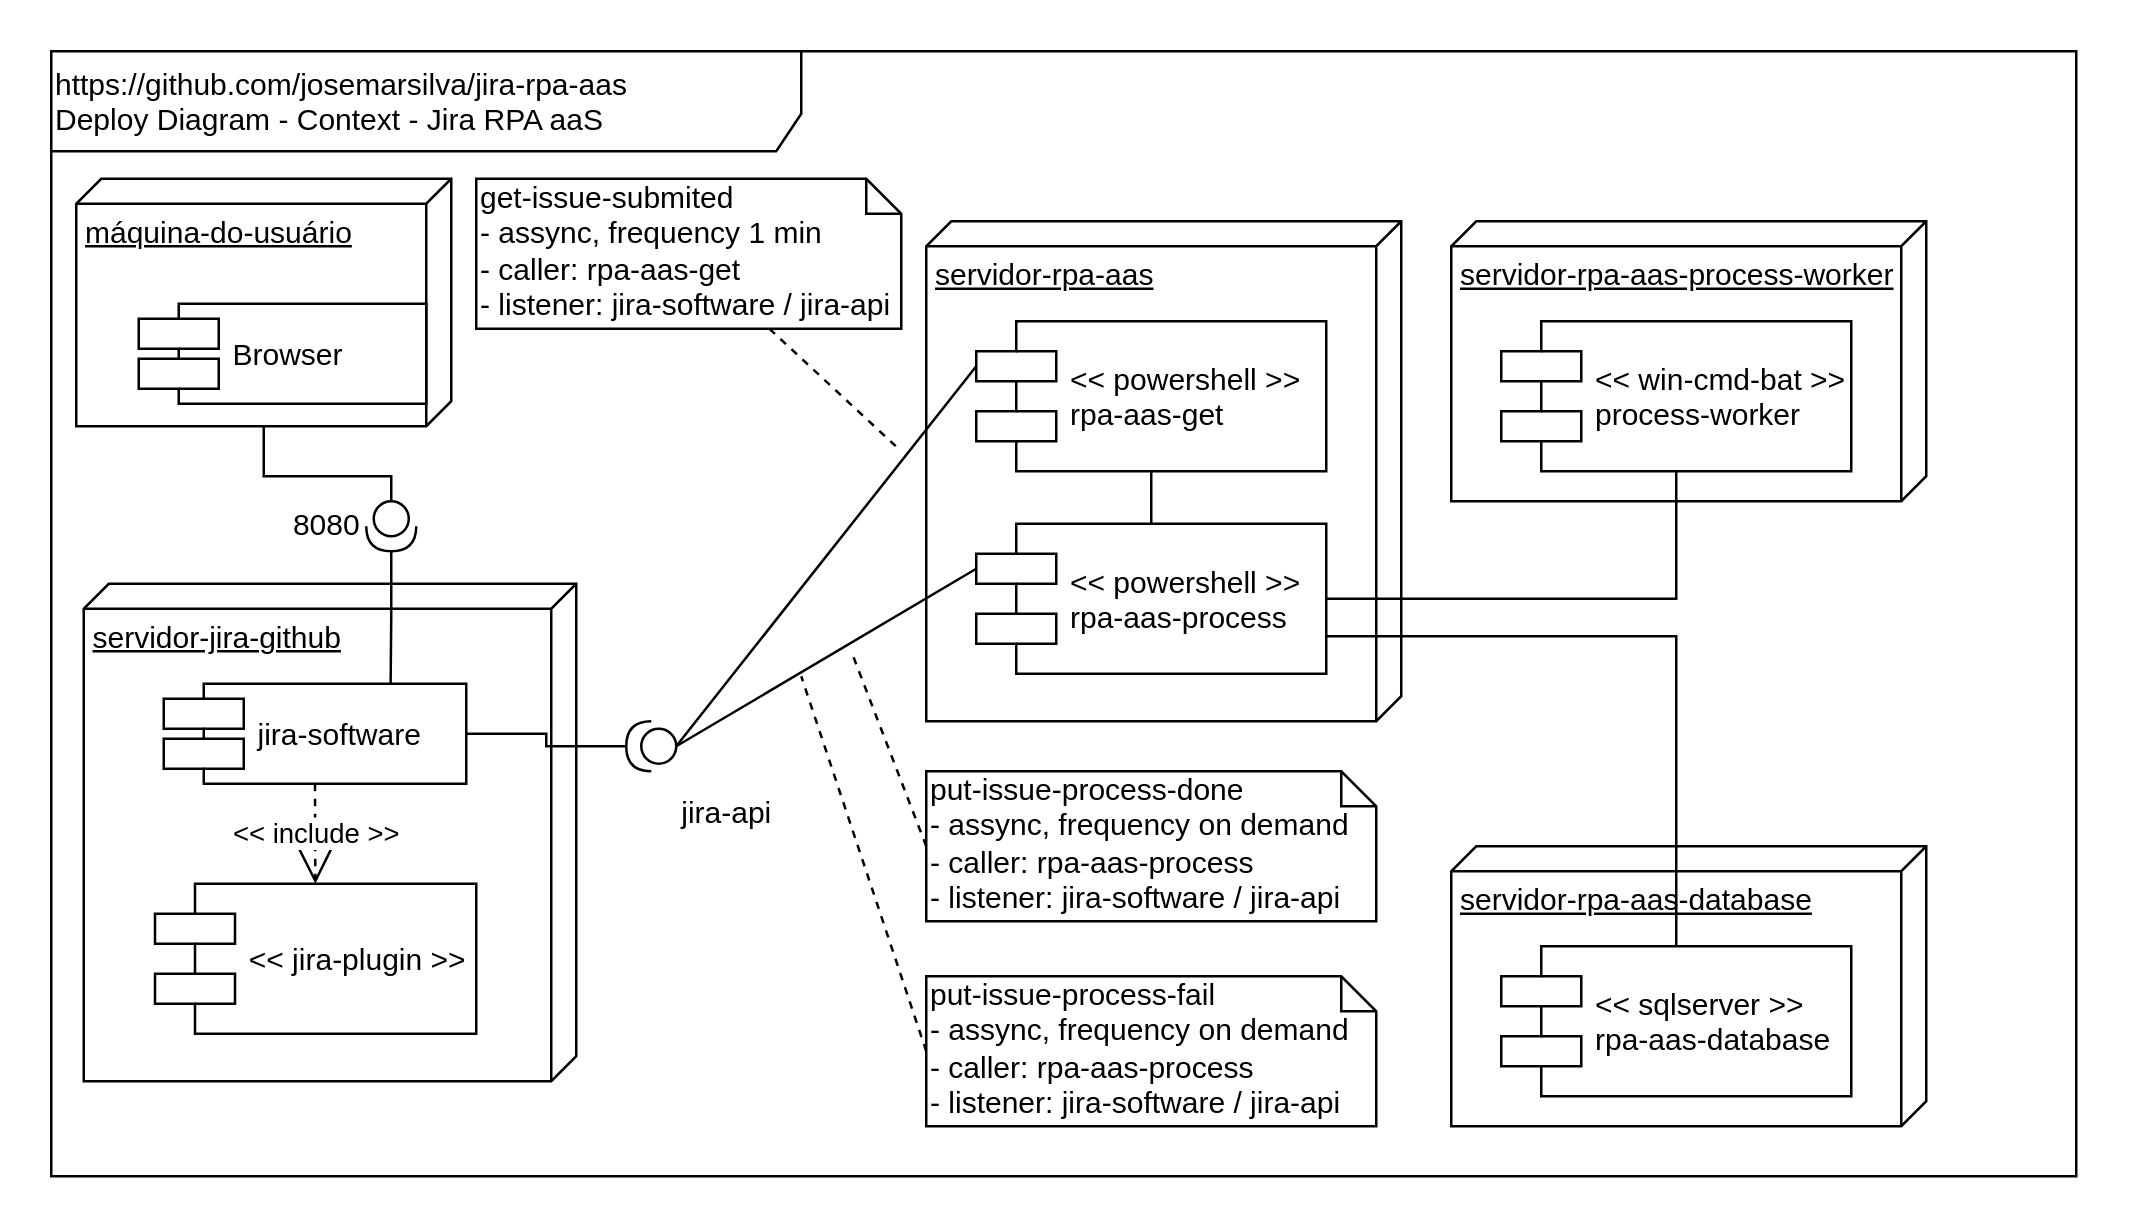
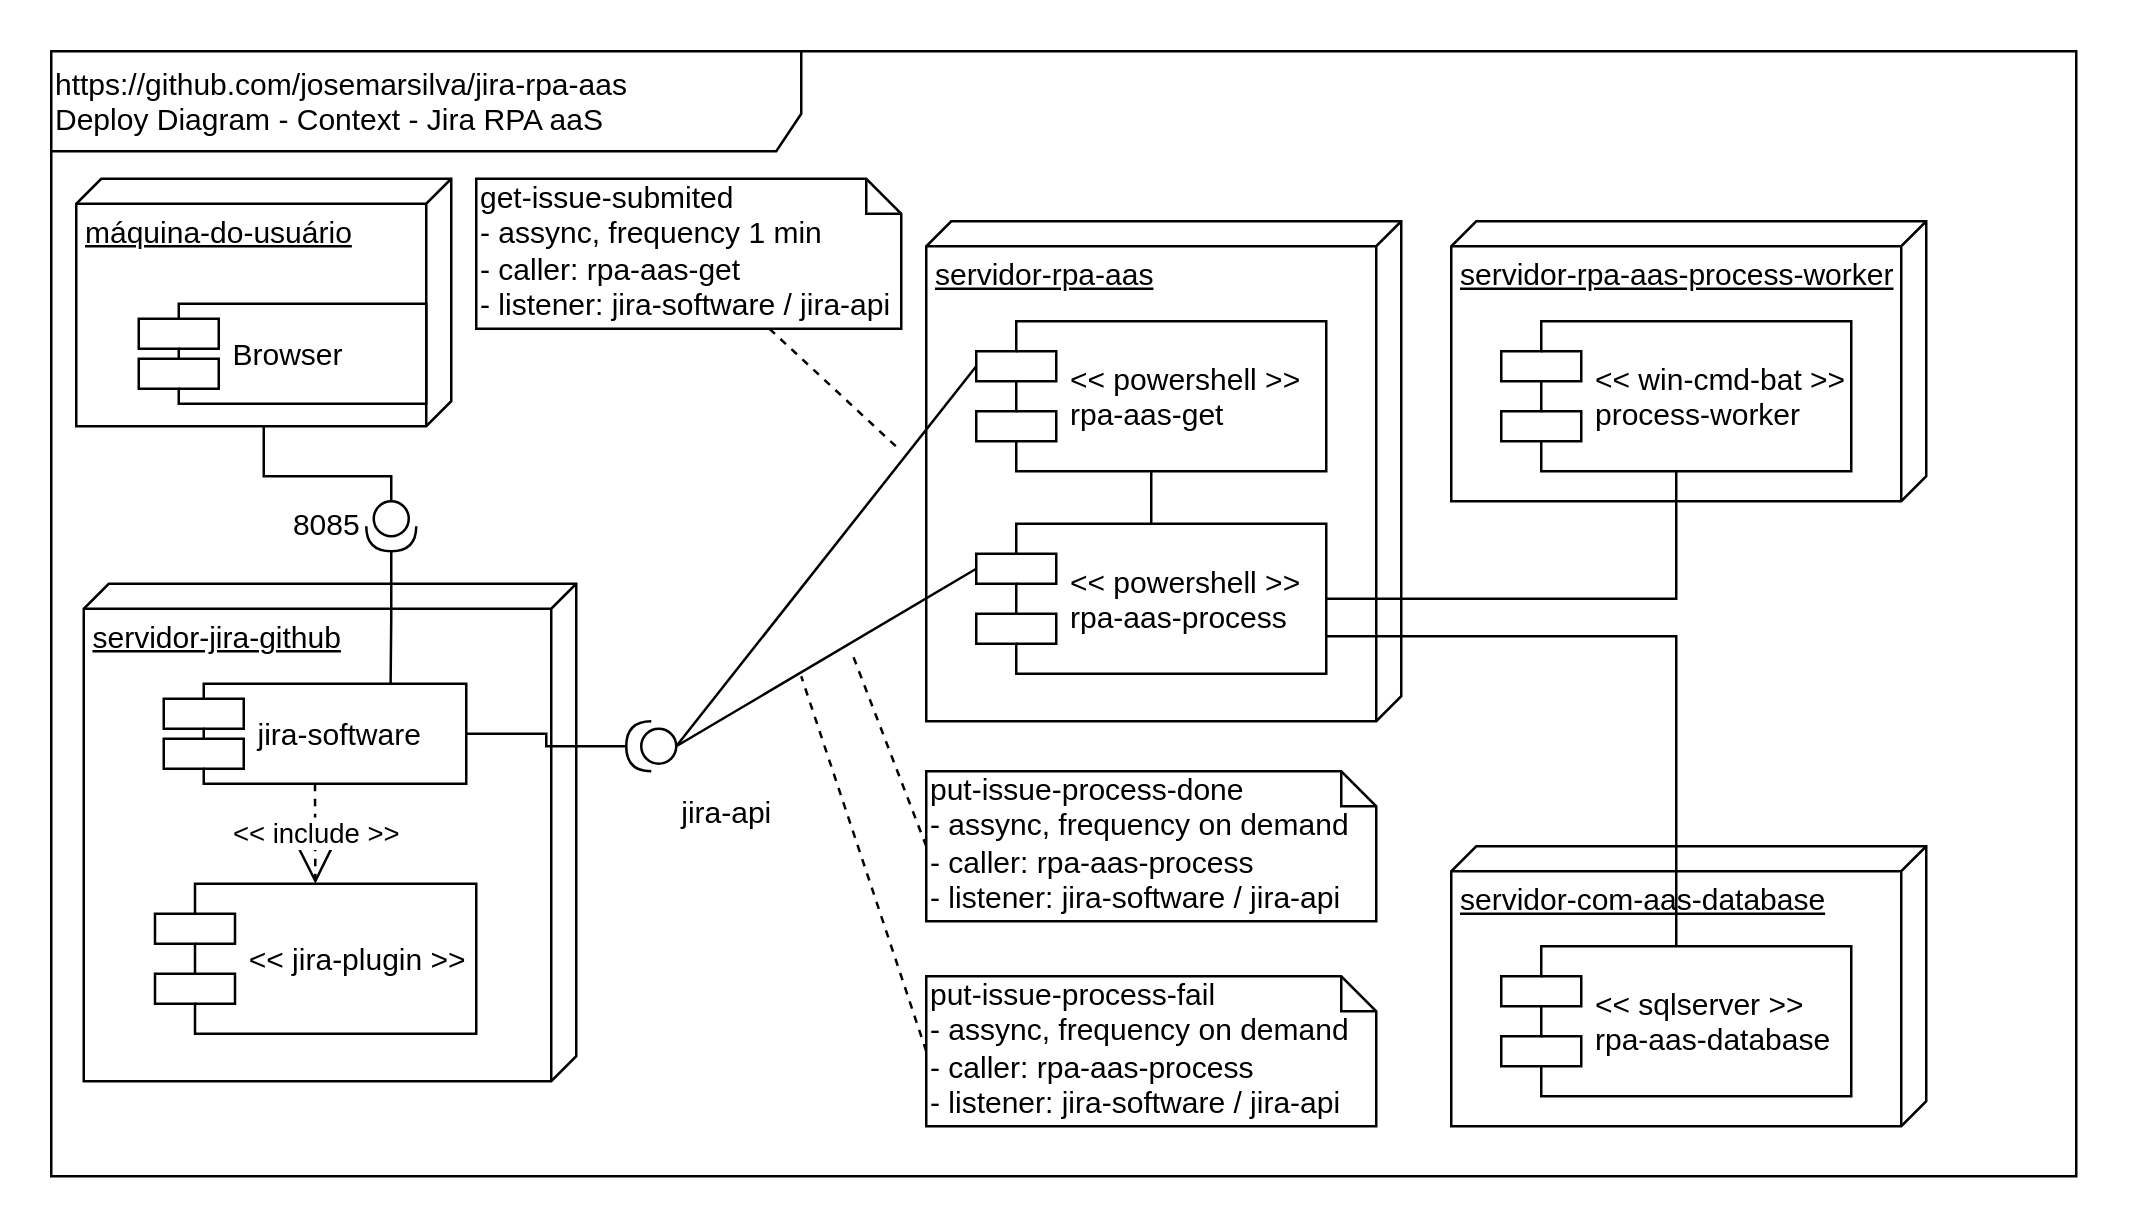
- <mxCell id="16" value="8080" style="text;html=1;resizable=0;autosize=1;align=center;verticalAlign=middle;points=[];fillColor=none;strokeColor=none;rounded=0;" parent="1" vertex="1"><mxGeometry x="110" y="200" width="40" height="20" as="geometry" /></mxCell>
+ <mxCell id="16" value="8085" style="text;html=1;resizable=0;autosize=1;align=center;verticalAlign=middle;points=[];fillColor=none;strokeColor=none;rounded=0;" parent="1" vertex="1"><mxGeometry x="110" y="200" width="40" height="20" as="geometry" /></mxCell>
- <mxCell id="31" value="servidor-rpa-aas-database" style="verticalAlign=top;align=left;spacingTop=8;spacingLeft=2;spacingRight=12;shape=cube;size=10;direction=south;fontStyle=4;html=1;" vertex="1" parent="1"><mxGeometry x="580" y="338" width="190" height="112" as="geometry" /></mxCell>
+ <mxCell id="31" value="servidor-com-aas-database" style="verticalAlign=top;align=left;spacingTop=8;spacingLeft=2;spacingRight=12;shape=cube;size=10;direction=south;fontStyle=4;html=1;" vertex="1" parent="1"><mxGeometry x="580" y="338" width="190" height="112" as="geometry" /></mxCell>
